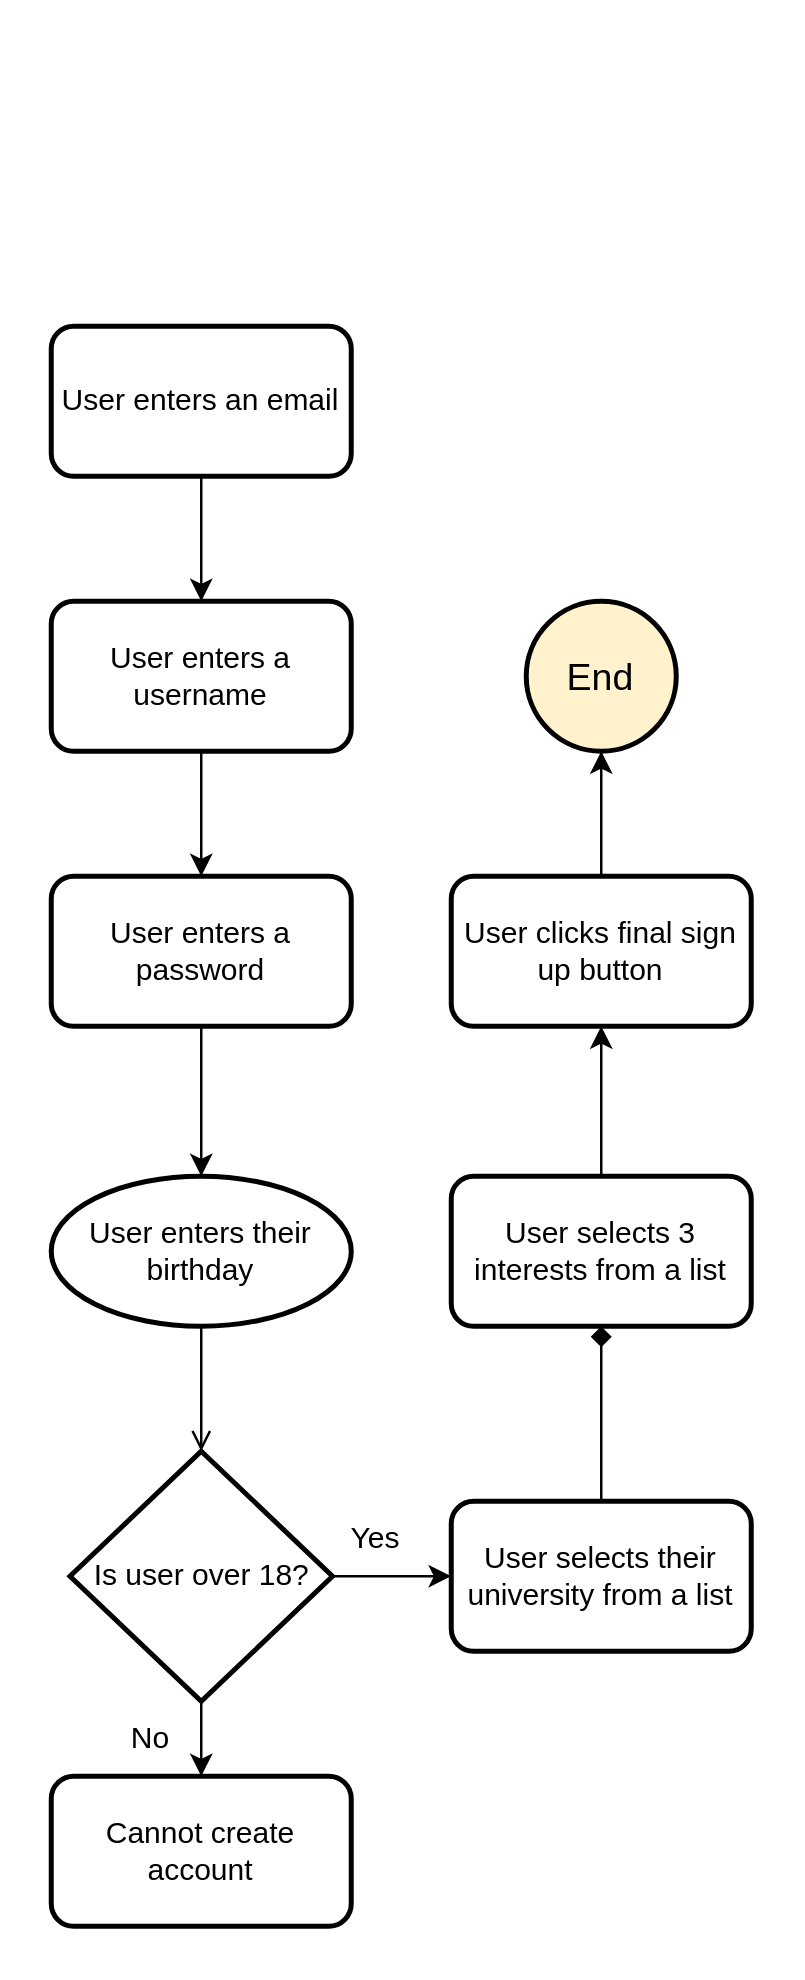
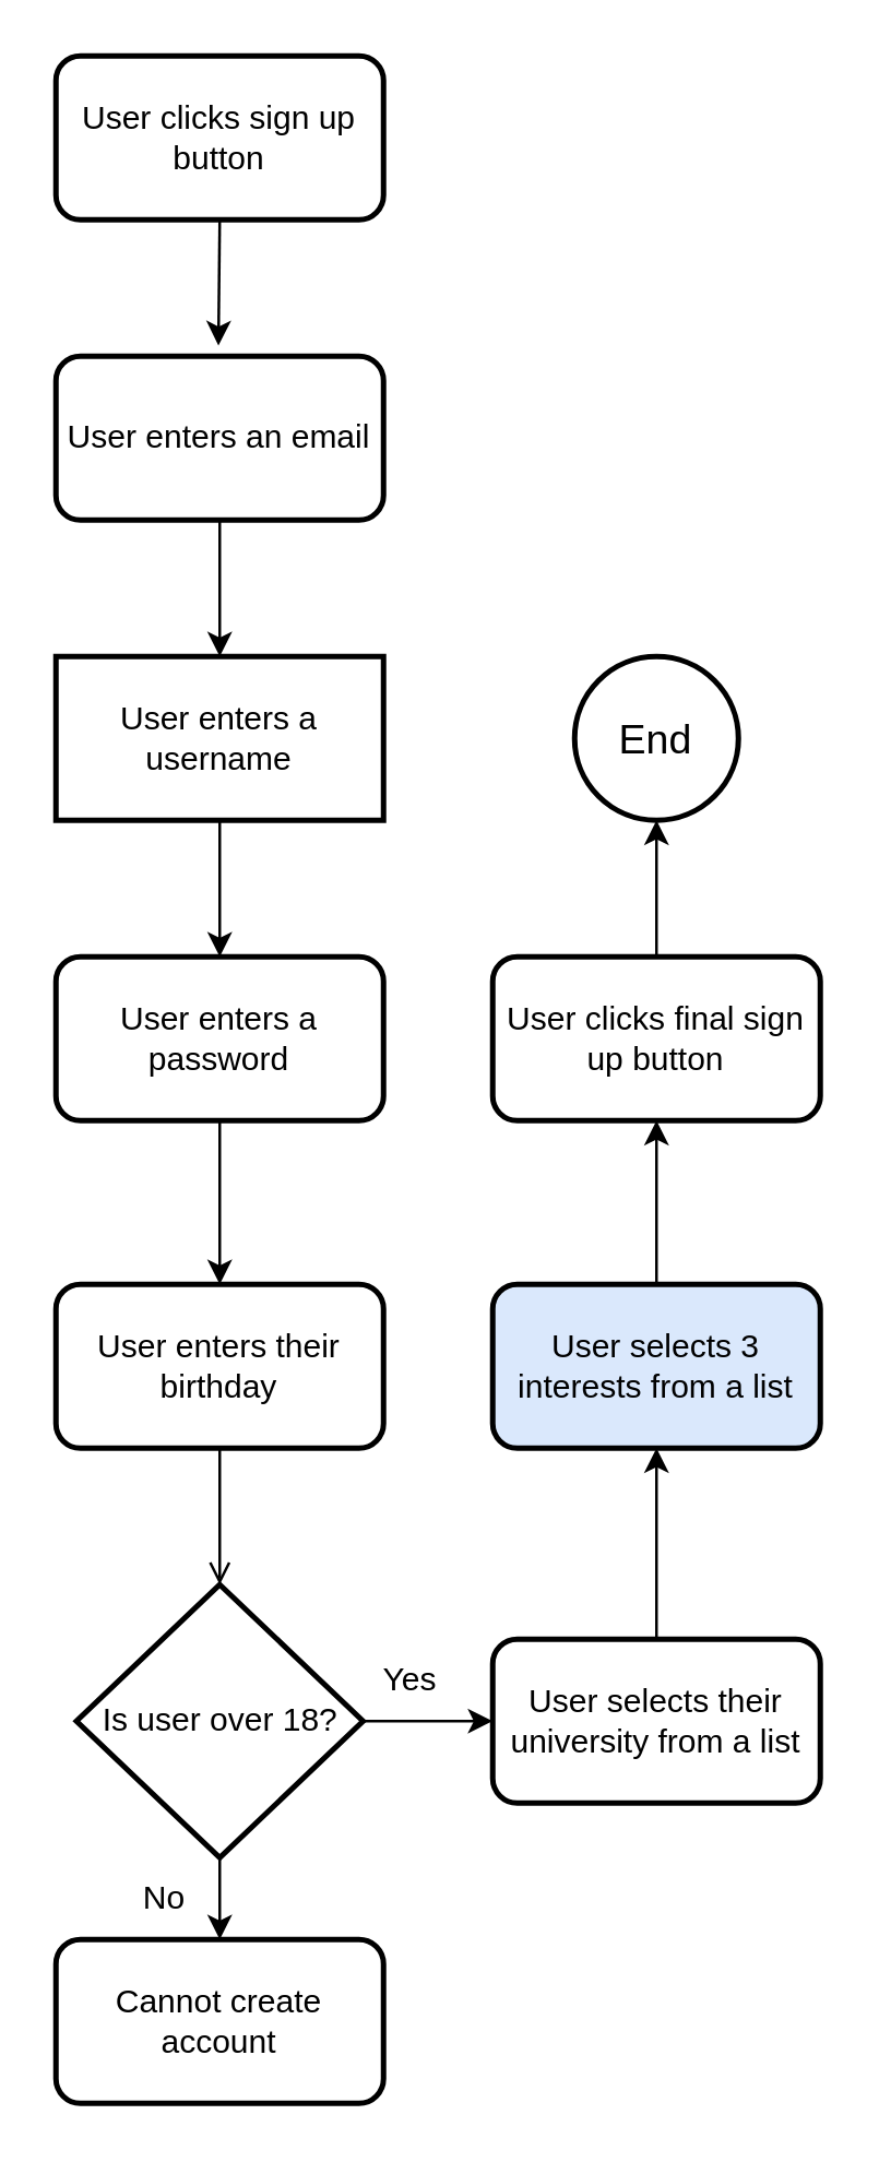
+ <mxCell id="2" value="User clicks sign up button" style="rounded=1;whiteSpace=wrap;html=1;strokeWidth=2;" vertex="1" parent="1"><mxGeometry x="20" y="20" width="120" height="60" as="geometry" /></mxCell>
+ <mxCell id="11" value="" style="endArrow=classic;html=1;rounded=0;exitX=0.5;exitY=1;exitDx=0;exitDy=0;entryX=0.496;entryY=-0.065;entryDx=0;entryDy=0;entryPerimeter=0;" edge="1" parent="1" source="2" target="3"><mxGeometry width="50" height="50" relative="1" as="geometry"><mxPoint x="100" y="100" as="sourcePoint" /><mxPoint x="80" y="120" as="targetPoint" /></mxGeometry></mxCell>
- <mxCell id="4" value="User enters a username" style="rounded=1;whiteSpace=wrap;html=1;strokeWidth=2;" vertex="1" parent="1"><mxGeometry x="20" y="240" width="120" height="60" as="geometry" /></mxCell>
+ <mxCell id="4" value="User enters a username" style="whiteSpace=wrap;html=1;strokeWidth=2;rounded=0;" vertex="1" parent="1"><mxGeometry x="20" y="240" width="120" height="60" as="geometry" /></mxCell>
- <mxCell id="10" value="End" style="ellipse;whiteSpace=wrap;html=1;aspect=fixed;strokeWidth=2;fontSize=15;fillColor=#fff2cc;" vertex="1" parent="1"><mxGeometry x="210" y="240" width="60" height="60" as="geometry" /></mxCell>
+ <mxCell id="10" value="End" style="ellipse;whiteSpace=wrap;html=1;aspect=fixed;strokeWidth=2;fontSize=15;" vertex="1" parent="1"><mxGeometry x="210" y="240" width="60" height="60" as="geometry" /></mxCell>
- <mxCell id="6" value="User enters their birthday" style="ellipse;whiteSpace=wrap;html=1;strokeWidth=2;" vertex="1" parent="1"><mxGeometry x="20" y="470" width="120" height="60" as="geometry" /></mxCell>
+ <mxCell id="6" value="User enters their birthday" style="rounded=1;whiteSpace=wrap;html=1;strokeWidth=2;" vertex="1" parent="1"><mxGeometry x="20" y="470" width="120" height="60" as="geometry" /></mxCell>
- <mxCell id="8" value="User selects 3 interests from a list" style="rounded=1;whiteSpace=wrap;html=1;strokeWidth=2;" vertex="1" parent="1"><mxGeometry x="180" y="470" width="120" height="60" as="geometry" /></mxCell>
+ <mxCell id="8" value="User selects 3 interests from a list" style="rounded=1;whiteSpace=wrap;html=1;strokeWidth=2;fillColor=#dae8fc;" vertex="1" parent="1"><mxGeometry x="180" y="470" width="120" height="60" as="geometry" /></mxCell>
- <mxCell id="24" value="" style="endArrow=diamond;html=1;rounded=0;exitX=0.5;exitY=0;exitDx=0;exitDy=0;entryX=0.5;entryY=1;entryDx=0;entryDy=0;" edge="1" parent="1" source="7" target="8"><mxGeometry width="50" height="50" relative="1" as="geometry"><mxPoint x="280" y="480" as="sourcePoint" /><mxPoint x="330" y="430" as="targetPoint" /></mxGeometry></mxCell>
+ <mxCell id="24" value="" style="endArrow=classic;html=1;rounded=0;exitX=0.5;exitY=0;exitDx=0;exitDy=0;entryX=0.5;entryY=1;entryDx=0;entryDy=0;" edge="1" parent="1" source="7" target="8"><mxGeometry width="50" height="50" relative="1" as="geometry"><mxPoint x="280" y="480" as="sourcePoint" /><mxPoint x="330" y="430" as="targetPoint" /></mxGeometry></mxCell>
